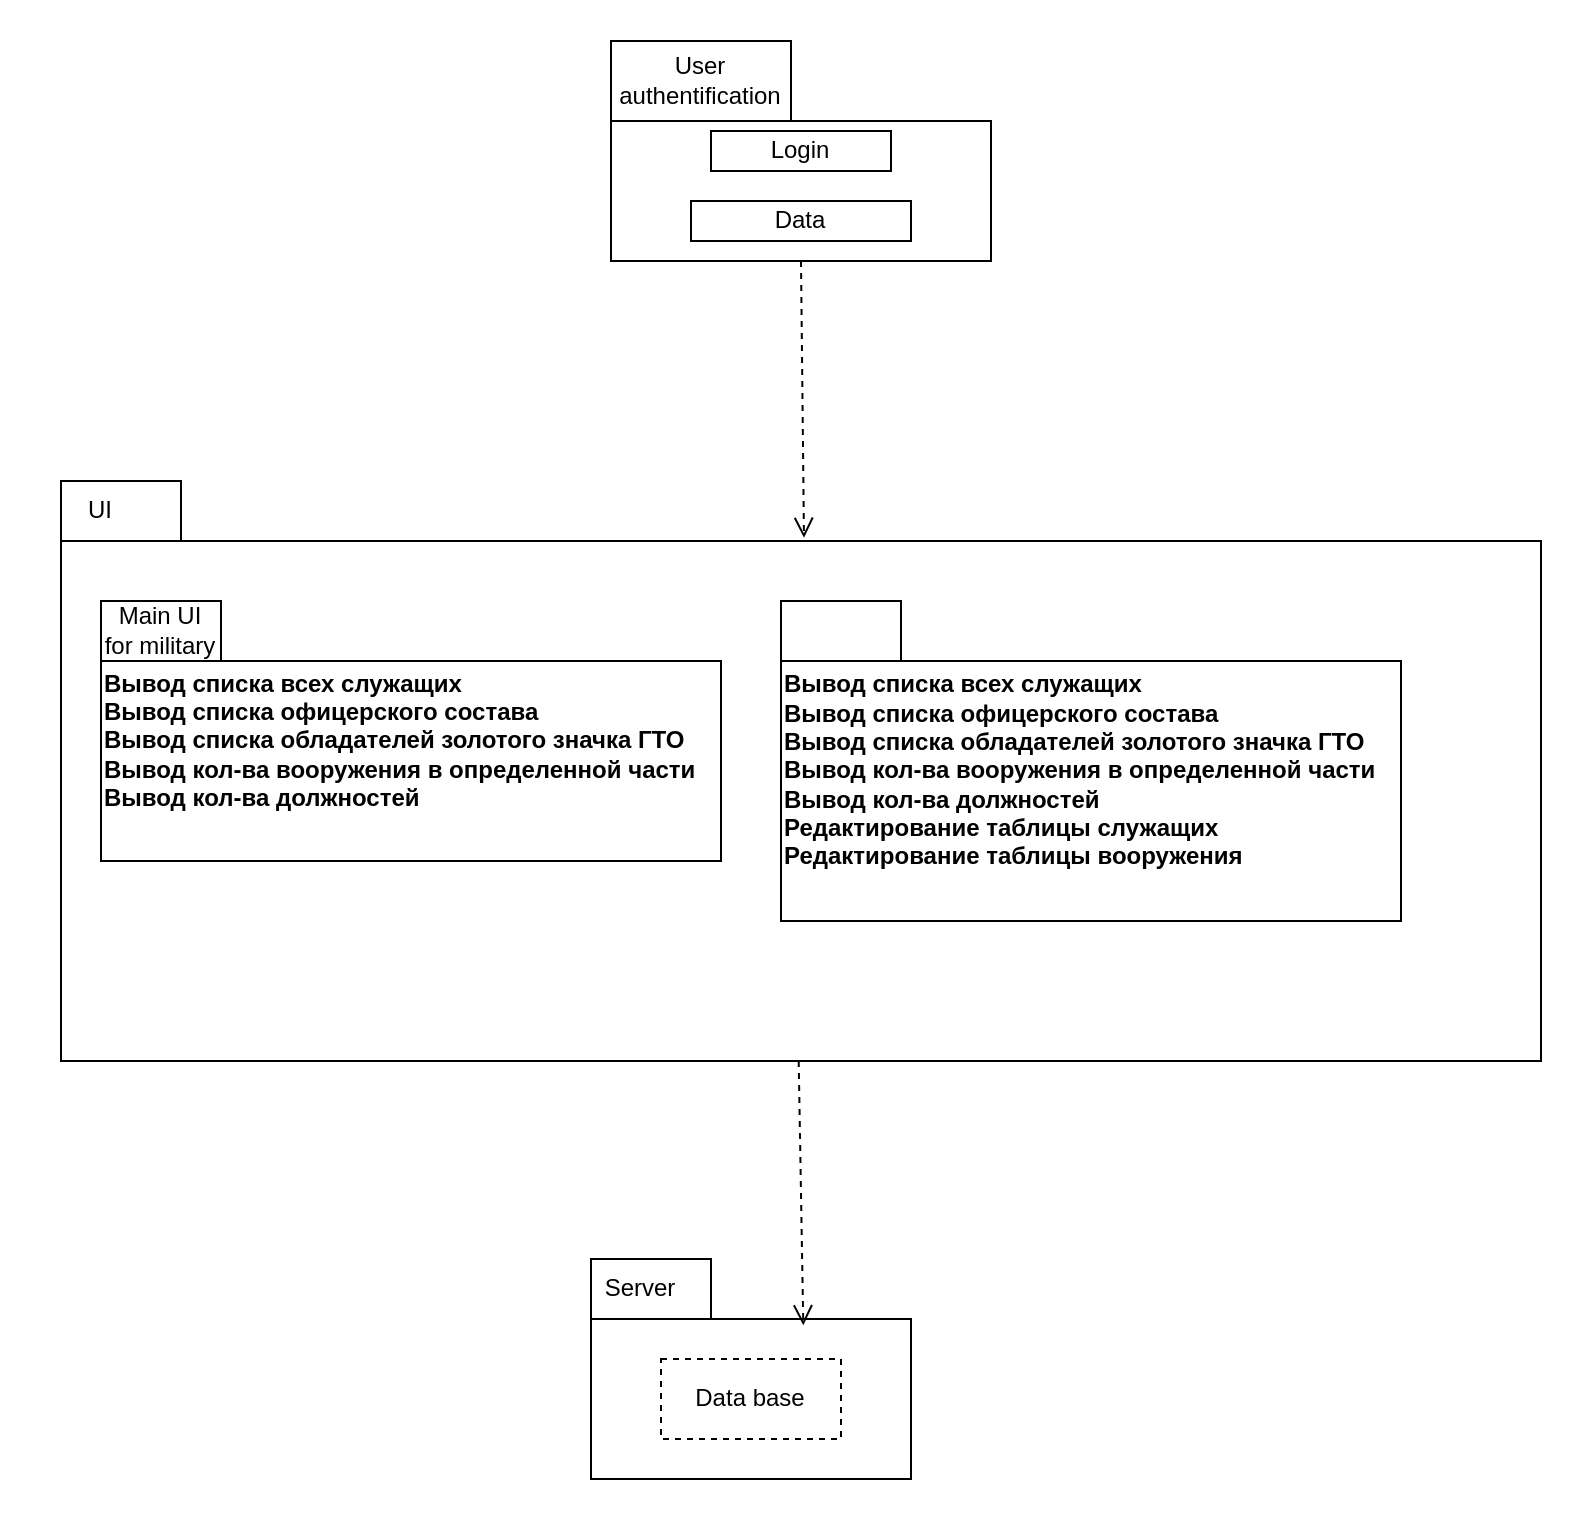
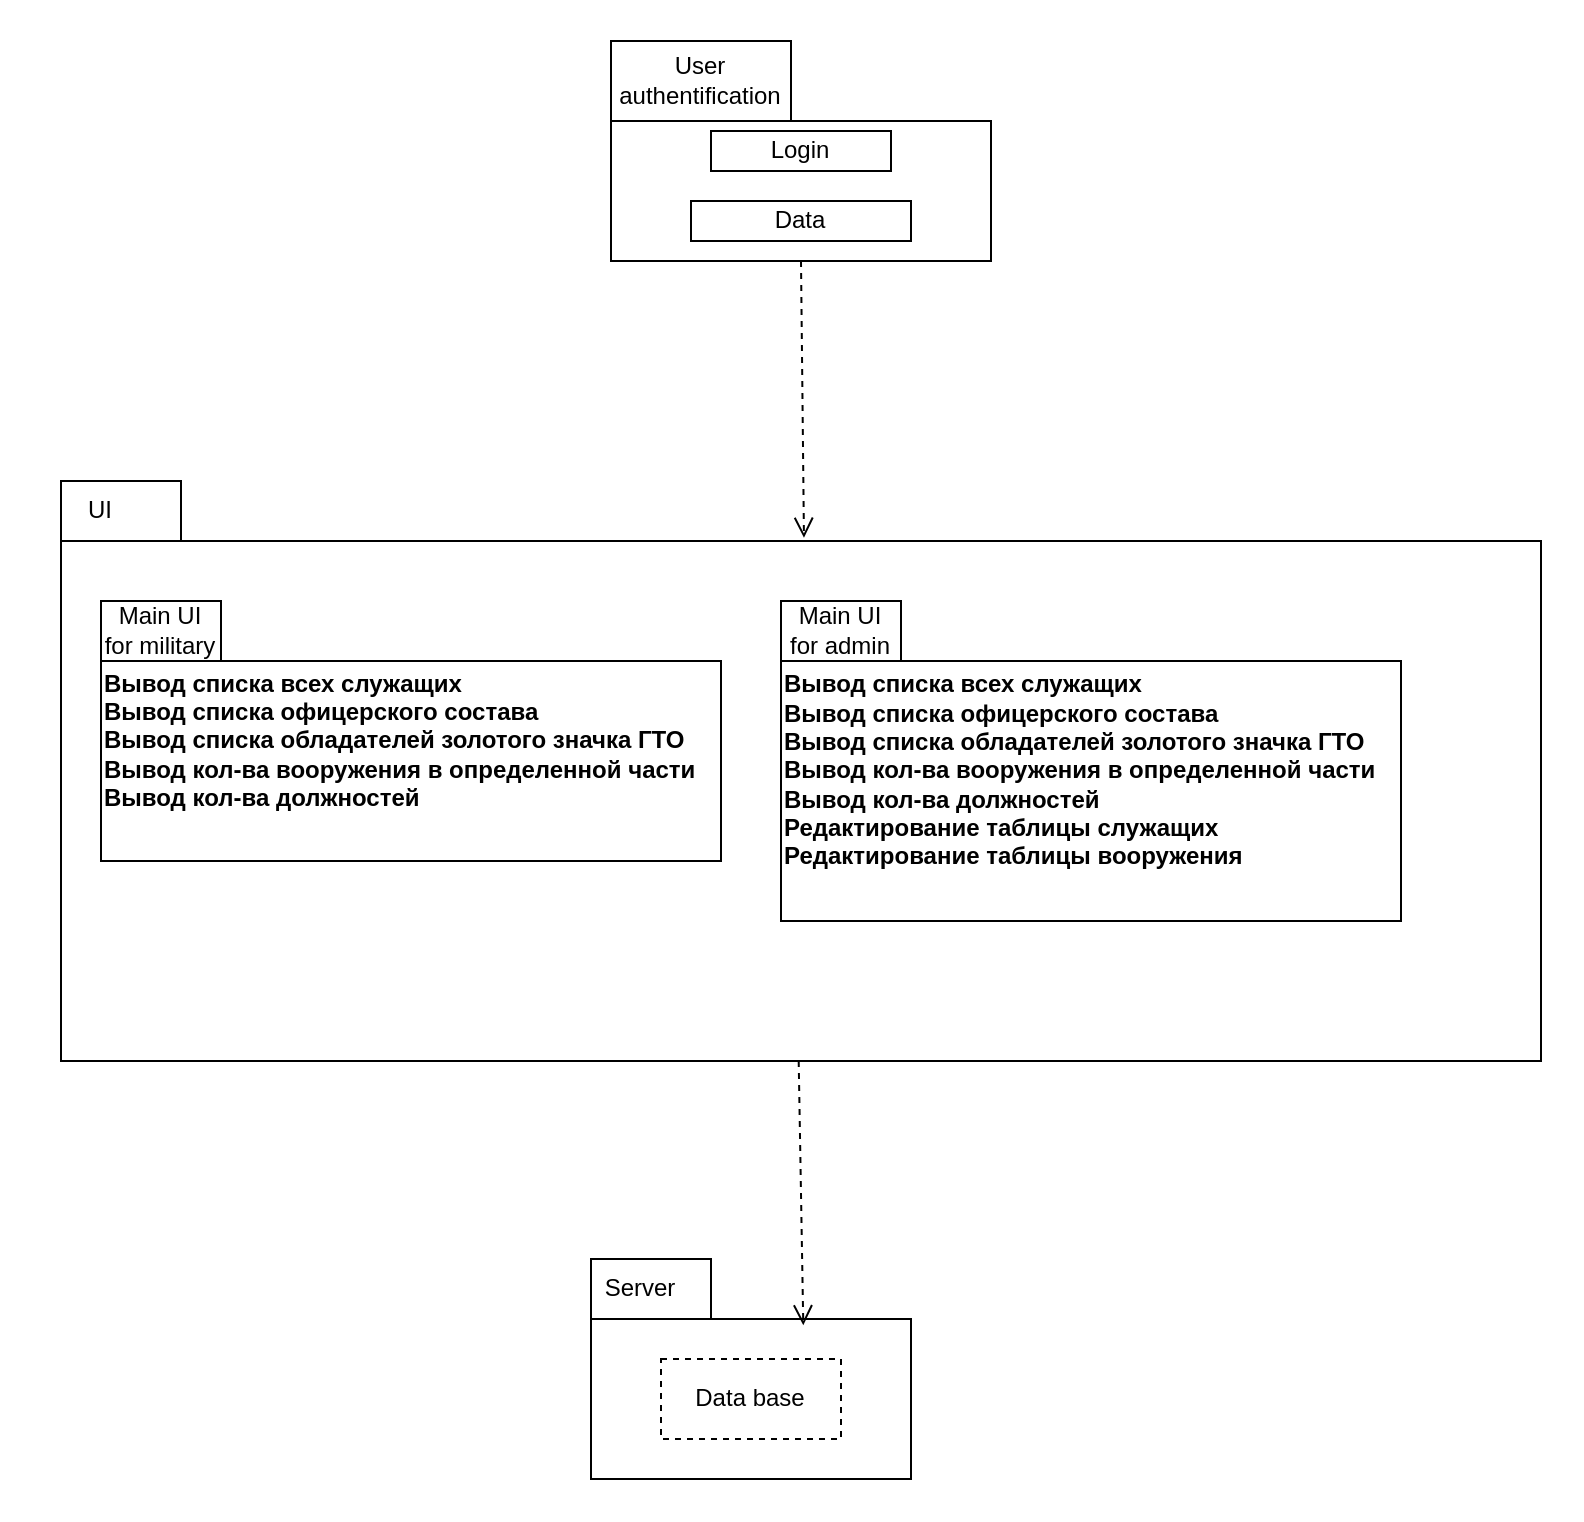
+ <mxCell id="15" value="Main UI for admin" style="text;html=1;strokeColor=none;fillColor=none;align=center;verticalAlign=middle;whiteSpace=wrap;rounded=0;" parent="1" vertex="1"><mxGeometry x="390" y="300" width="60" height="30" as="geometry" /></mxCell>
